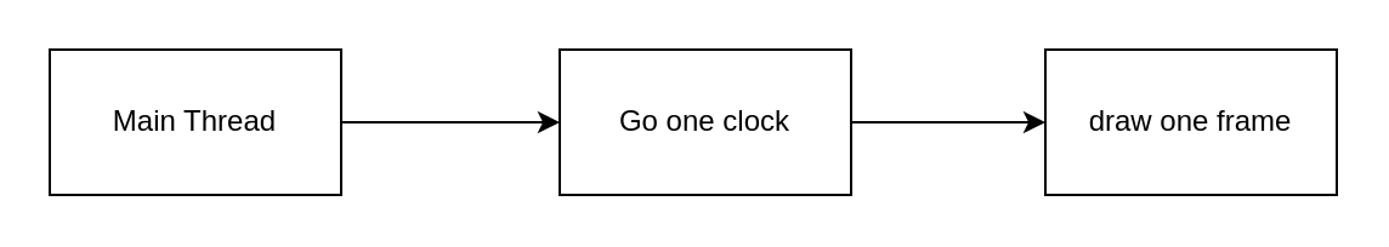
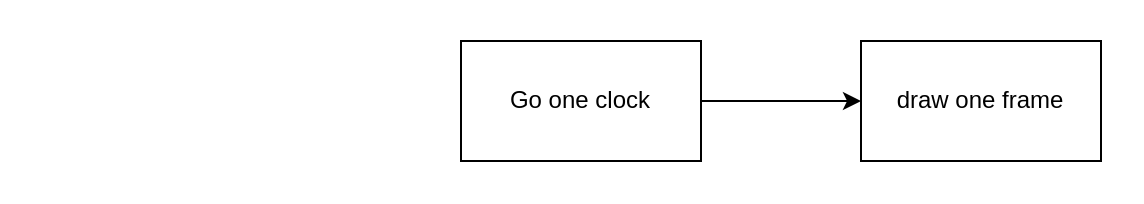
- <mxCell id="3" value="Main Thread" style="rounded=0;whiteSpace=wrap;html=1;" vertex="1" parent="1"><mxGeometry x="20" y="20" width="120" height="60" as="geometry" /></mxCell>
- <mxCell id="2" style="edgeStyle=orthogonalEdgeStyle;rounded=0;orthogonalLoop=1;jettySize=auto;html=1;" edge="1" parent="1" source="3" target="5"><mxGeometry relative="1" as="geometry" /></mxCell>
